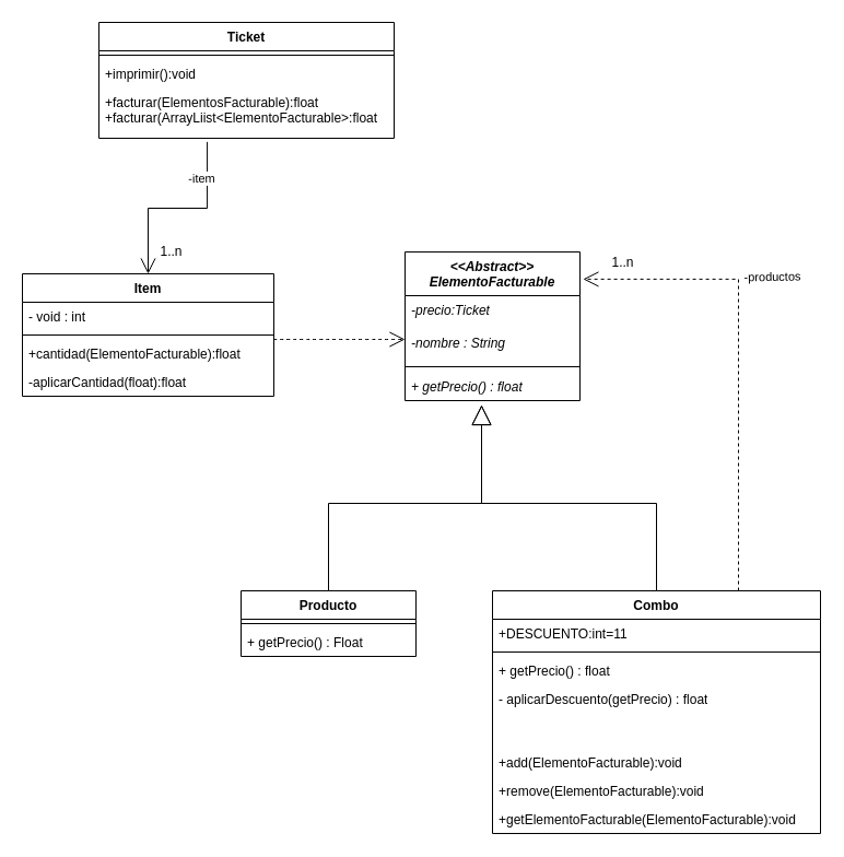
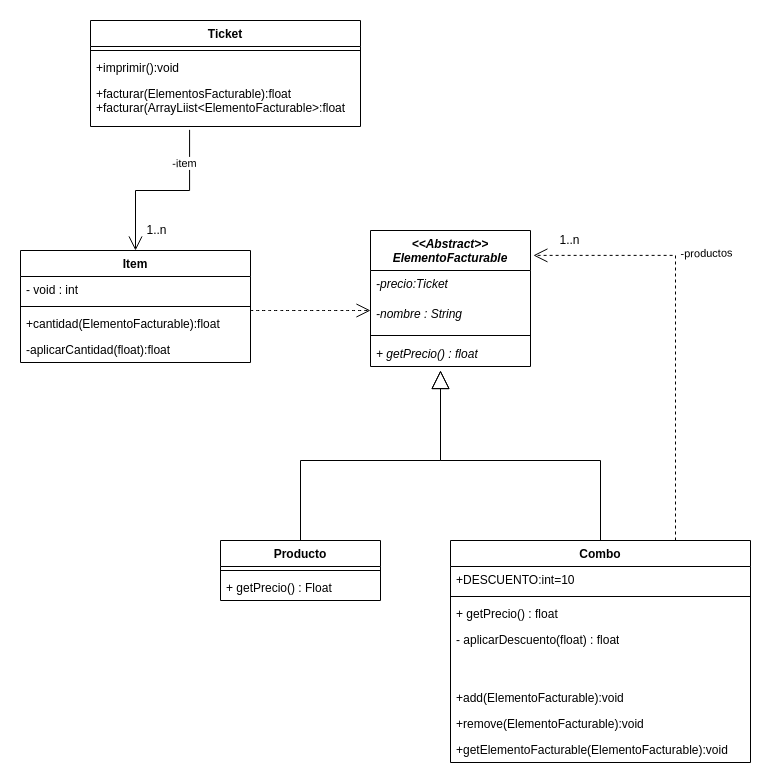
- <mxCell id="10" value="+DESCUENTO:int=11" style="text;strokeColor=none;fillColor=none;align=left;verticalAlign=top;spacingLeft=4;spacingRight=4;overflow=hidden;rotatable=0;points=[[0,0.5],[1,0.5]];portConstraint=eastwest;whiteSpace=wrap;html=1;" parent="9" vertex="1"><mxGeometry y="26" width="300" height="26" as="geometry" /></mxCell>
+ <mxCell id="10" value="+DESCUENTO:int=10" style="text;strokeColor=none;fillColor=none;align=left;verticalAlign=top;spacingLeft=4;spacingRight=4;overflow=hidden;rotatable=0;points=[[0,0.5],[1,0.5]];portConstraint=eastwest;whiteSpace=wrap;html=1;" parent="9" vertex="1"><mxGeometry y="26" width="300" height="26" as="geometry" /></mxCell>
- <mxCell id="13" value="- aplicarDescuento(getPrecio) : float" style="text;strokeColor=none;fillColor=none;align=left;verticalAlign=top;spacingLeft=4;spacingRight=4;overflow=hidden;rotatable=0;points=[[0,0.5],[1,0.5]];portConstraint=eastwest;whiteSpace=wrap;html=1;" parent="9" vertex="1"><mxGeometry y="86" width="300" height="58" as="geometry" /></mxCell>
+ <mxCell id="13" value="- aplicarDescuento(float) : float" style="text;strokeColor=none;fillColor=none;align=left;verticalAlign=top;spacingLeft=4;spacingRight=4;overflow=hidden;rotatable=0;points=[[0,0.5],[1,0.5]];portConstraint=eastwest;whiteSpace=wrap;html=1;" parent="9" vertex="1"><mxGeometry y="86" width="300" height="58" as="geometry" /></mxCell>
